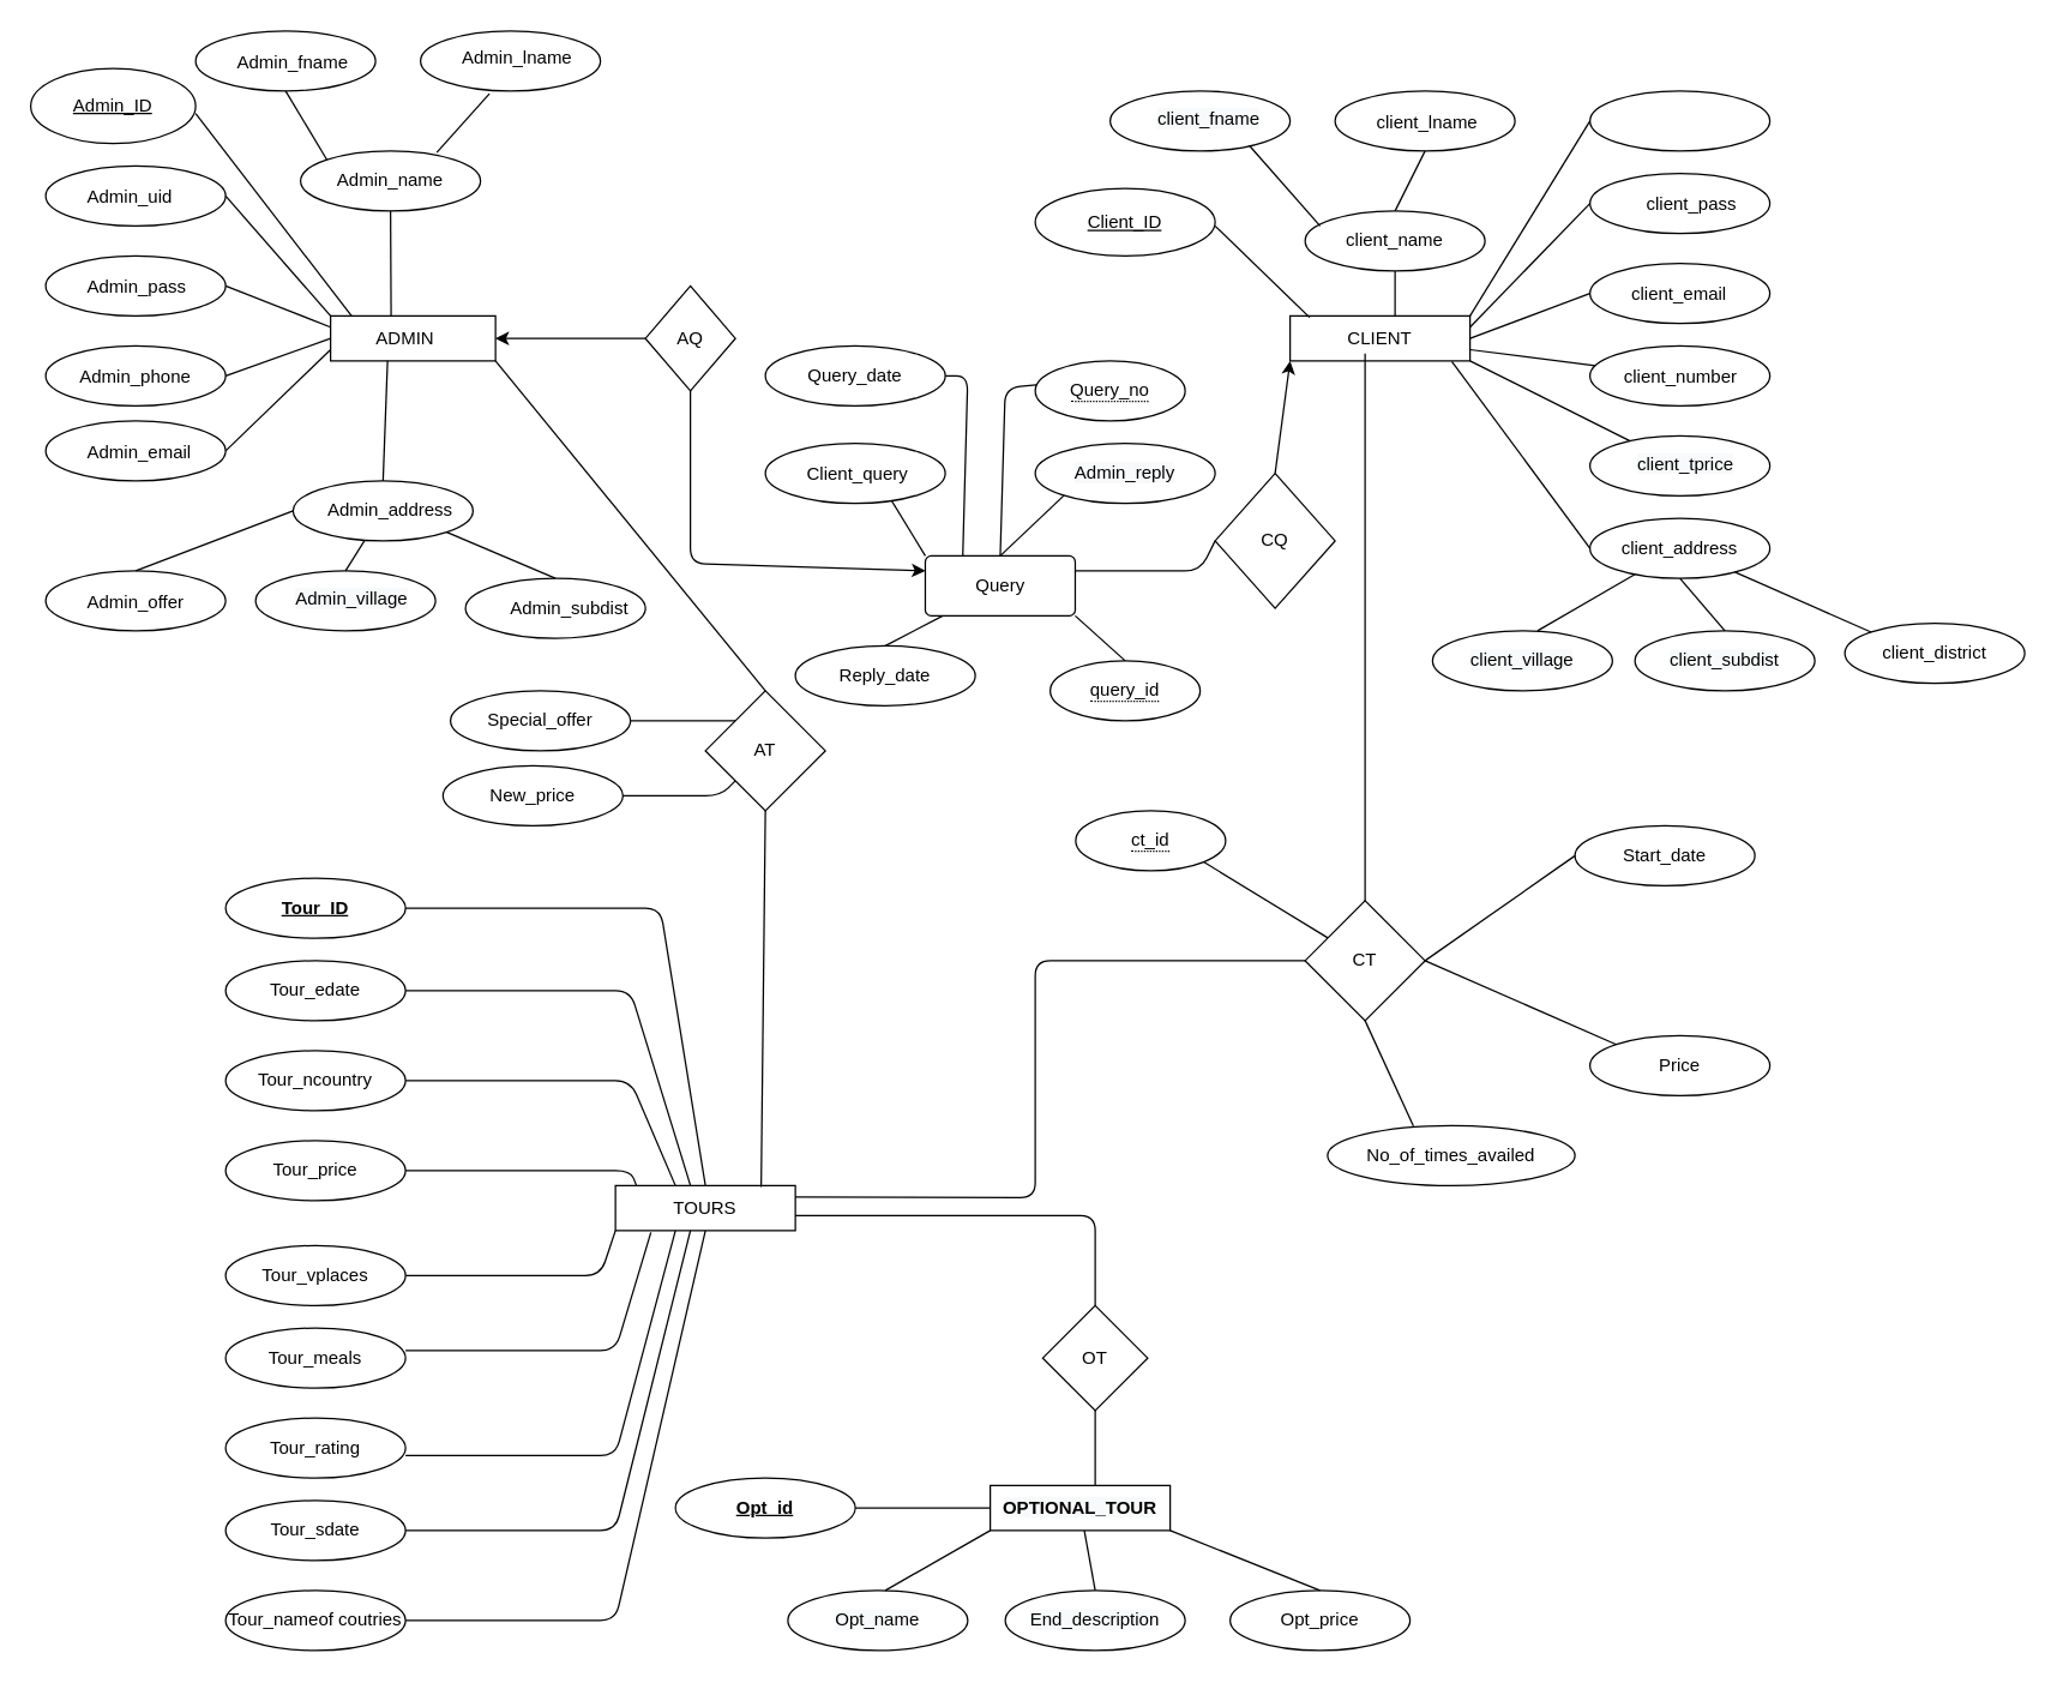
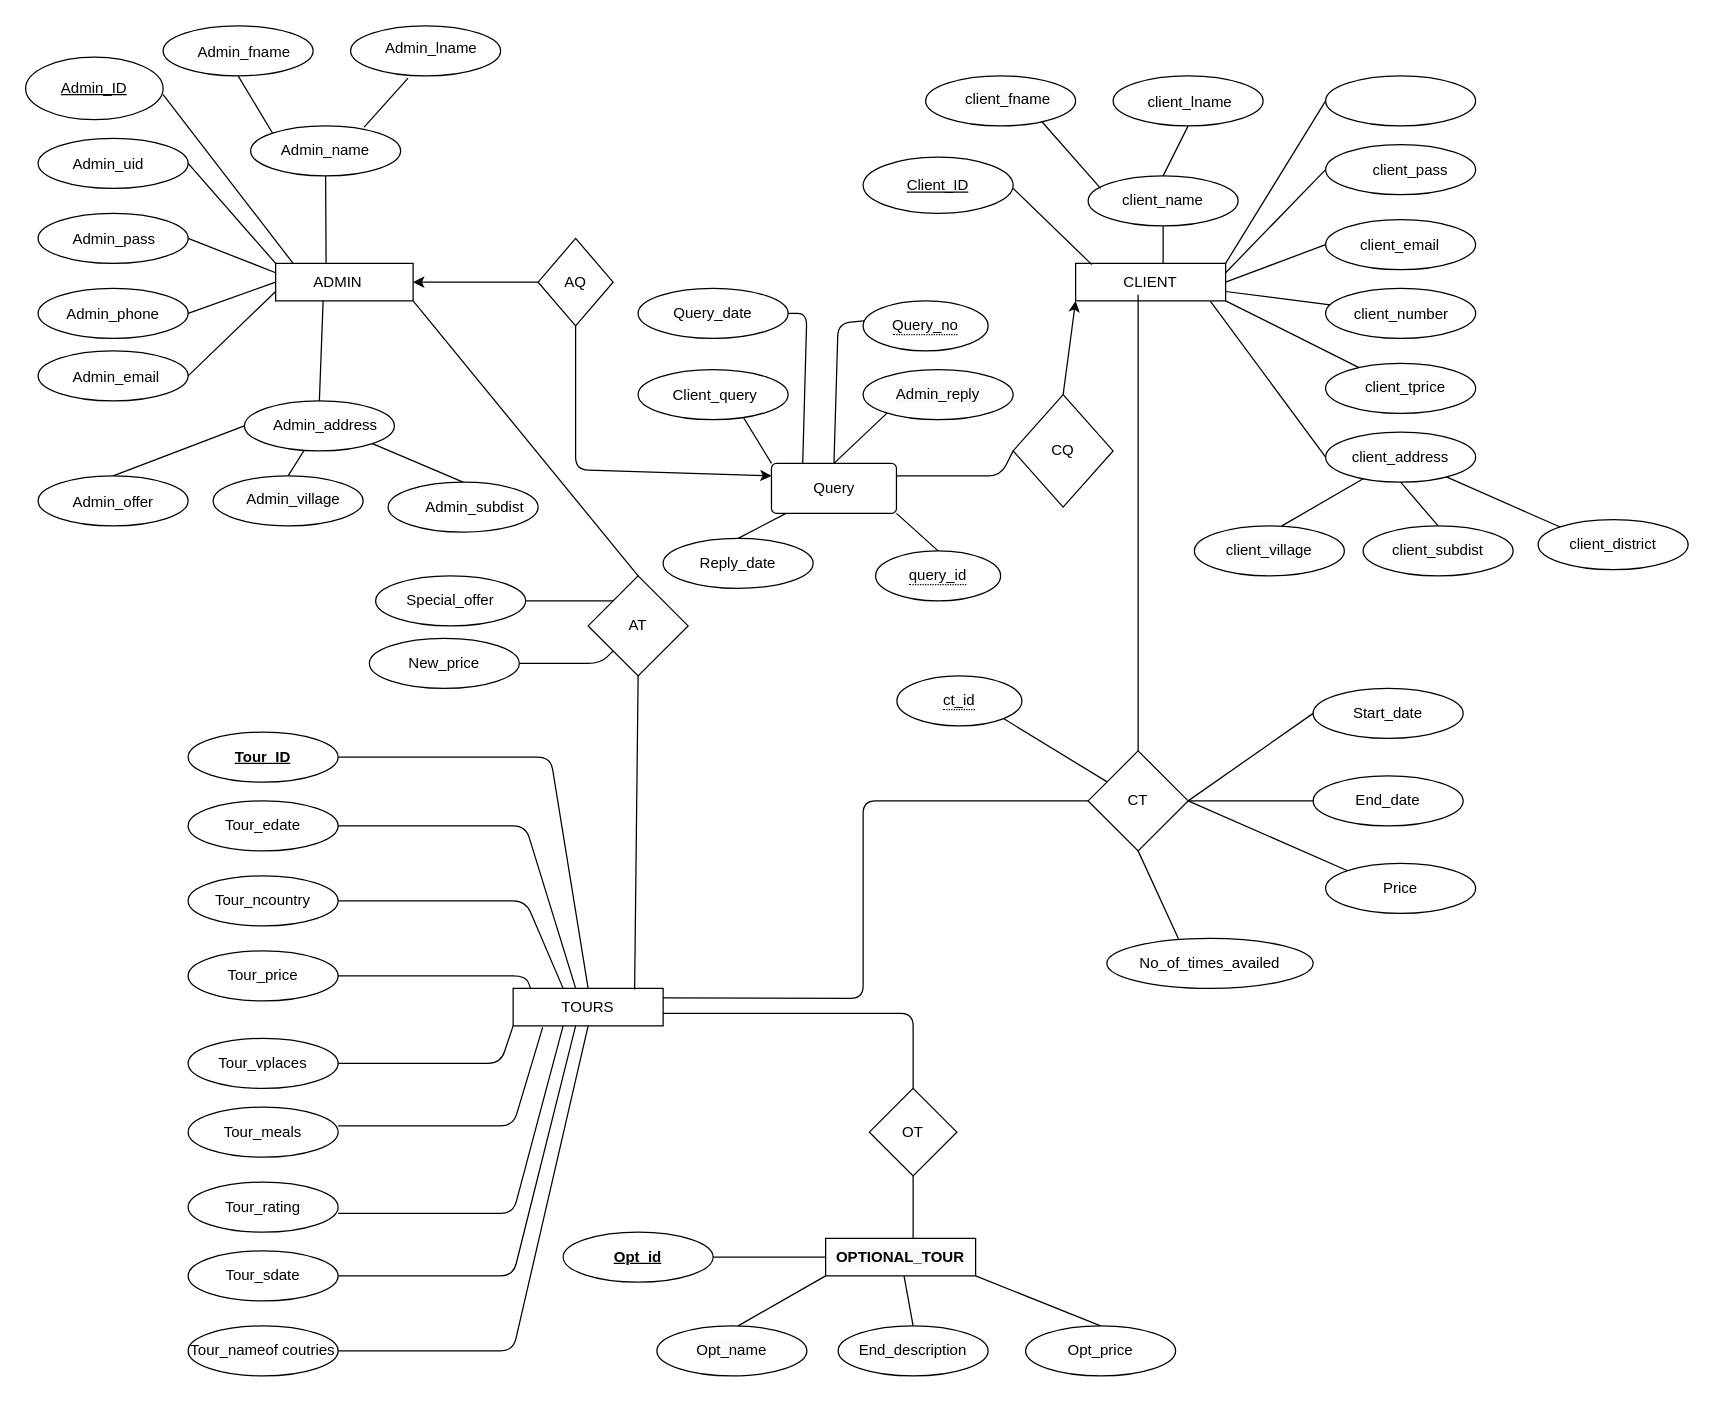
+ <mxCell id="141" value="" style="endArrow=none;html=1;rounded=0;exitX=1;exitY=0.5;exitDx=0;exitDy=0;entryX=0;entryY=0.5;entryDx=0;entryDy=0;" edge="1" parent="1" source="125" target="127"><mxGeometry relative="1" as="geometry"><mxPoint x="960" y="510" as="sourcePoint" /><mxPoint x="1120" y="510" as="targetPoint" /></mxGeometry></mxCell>
+ <mxCell id="127" value="End_date" style="ellipse;whiteSpace=wrap;html=1;strokeColor=#000000;" parent="1" vertex="1"><mxGeometry x="1050" y="620" width="120" height="40" as="geometry" /></mxCell>
